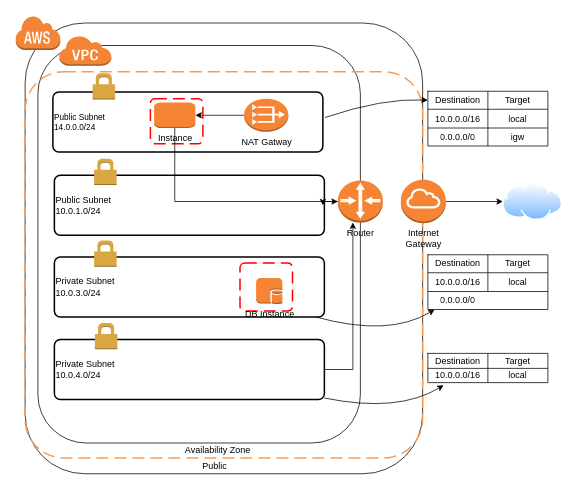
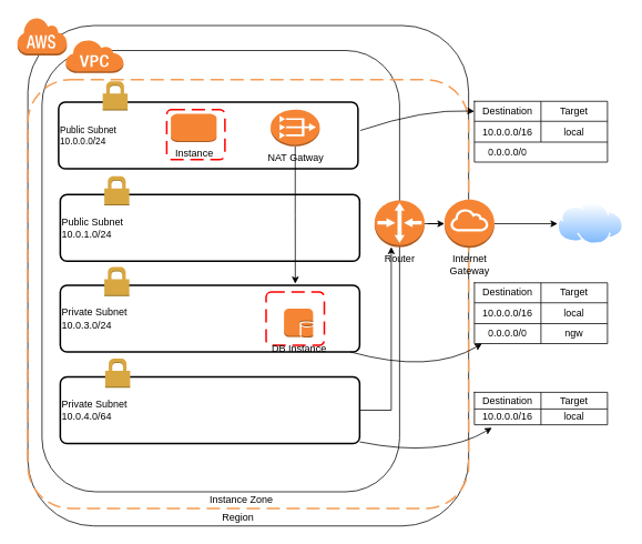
- <mxCell id="18" style="edgeStyle=orthogonalEdgeStyle;rounded=0;orthogonalLoop=1;jettySize=auto;html=1;" edge="1" parent="1" source="19" target="27"><mxGeometry relative="1" as="geometry" /></mxCell>
+ <mxCell id="18" style="edgeStyle=orthogonalEdgeStyle;rounded=0;orthogonalLoop=1;jettySize=auto;html=1;entryX=0.785;entryY=-0.025;entryDx=0;entryDy=0;entryPerimeter=0;" edge="1" parent="1" source="19" target="13"><mxGeometry relative="1" as="geometry" /></mxCell>
- <mxCell id="9" value="&lt;font style=&quot;font-size: 11px&quot;&gt;Public Subnet&lt;br&gt;&lt;/font&gt;&lt;div style=&quot;font-size: 11px&quot;&gt;&lt;font style=&quot;font-size: 11px&quot;&gt;14.0.0.0/24&lt;/font&gt;&lt;/div&gt;" style="rounded=1;arcSize=10;dashed=0;fillColor=none;gradientColor=none;strokeWidth=2;html=1;align=left;" parent="1" vertex="1"><mxGeometry x="70" y="122" width="360" height="80" as="geometry" /></mxCell>
+ <mxCell id="9" value="&lt;font style=&quot;font-size: 11px&quot;&gt;Public Subnet&lt;br&gt;&lt;/font&gt;&lt;div style=&quot;font-size: 11px&quot;&gt;&lt;font style=&quot;font-size: 11px&quot;&gt;10.0.0.0/24&lt;/font&gt;&lt;/div&gt;" style="rounded=1;arcSize=10;dashed=0;fillColor=none;gradientColor=none;strokeWidth=2;html=1;align=left;" parent="1" vertex="1"><mxGeometry x="70" y="122" width="360" height="80" as="geometry" /></mxCell>
- <mxCell id="39" value="igw" style="shape=partialRectangle;html=1;whiteSpace=wrap;connectable=0;overflow=hidden;fillColor=none;top=0;left=0;bottom=0;right=0;" vertex="1" parent="37"><mxGeometry x="80" width="80" height="24" as="geometry" /></mxCell>
- <mxCell id="26" style="edgeStyle=orthogonalEdgeStyle;rounded=0;orthogonalLoop=1;jettySize=auto;html=1;entryX=0;entryY=0.5;entryDx=0;entryDy=0;entryPerimeter=0;" edge="1" parent="1" source="27" target="21"><mxGeometry relative="1" as="geometry"><Array as="points"><mxPoint x="233" y="268" /></Array></mxGeometry></mxCell>
- <mxCell id="20" style="edgeStyle=orthogonalEdgeStyle;rounded=0;orthogonalLoop=1;jettySize=auto;html=1;" edge="1" parent="1" source="21" target="11"><mxGeometry relative="1" as="geometry" /></mxCell>
+ <mxCell id="20" style="edgeStyle=orthogonalEdgeStyle;rounded=0;orthogonalLoop=1;jettySize=auto;html=1;" edge="1" parent="1" source="21" target="23"><mxGeometry relative="1" as="geometry" /></mxCell>
+ <mxCell id="49" value="ngw" style="shape=partialRectangle;html=1;whiteSpace=wrap;connectable=0;overflow=hidden;fillColor=none;top=0;left=0;bottom=0;right=0;" vertex="1" parent="47"><mxGeometry x="80" width="80" height="24" as="geometry" /></mxCell>
- <mxCell id="16" value="Private Subnet&lt;br&gt;10.0.4.0/24" style="rounded=1;arcSize=10;dashed=0;fillColor=none;gradientColor=none;strokeWidth=2;html=1;align=left;" parent="1" vertex="1"><mxGeometry x="72" y="452" width="360" height="80" as="geometry" /></mxCell>
+ <mxCell id="16" value="Private Subnet&lt;br&gt;10.0.4.0/64" style="rounded=1;arcSize=10;dashed=0;fillColor=none;gradientColor=none;strokeWidth=2;html=1;align=left;" parent="1" vertex="1"><mxGeometry x="72" y="452" width="360" height="80" as="geometry" /></mxCell>
- <mxCell id="8" value="Availability Zone" style="text;html=1;strokeColor=none;fillColor=none;align=center;verticalAlign=middle;whiteSpace=wrap;rounded=0;" parent="1" vertex="1"><mxGeometry x="240" y="590" width="100" height="20" as="geometry" /></mxCell>
+ <mxCell id="8" value="Instance Zone" style="text;html=1;strokeColor=none;fillColor=none;align=center;verticalAlign=middle;whiteSpace=wrap;rounded=0;" parent="1" vertex="1"><mxGeometry x="240" y="590" width="100" height="20" as="geometry" /></mxCell>
- <mxCell id="7" value="Public" style="text;html=1;strokeColor=none;fillColor=none;align=center;verticalAlign=middle;whiteSpace=wrap;rounded=0;" parent="1" vertex="1"><mxGeometry x="266" y="611" width="40" height="20" as="geometry" /></mxCell>
+ <mxCell id="7" value="Region" style="text;html=1;strokeColor=none;fillColor=none;align=center;verticalAlign=middle;whiteSpace=wrap;rounded=0;" parent="1" vertex="1"><mxGeometry x="266" y="611" width="40" height="20" as="geometry" /></mxCell>
